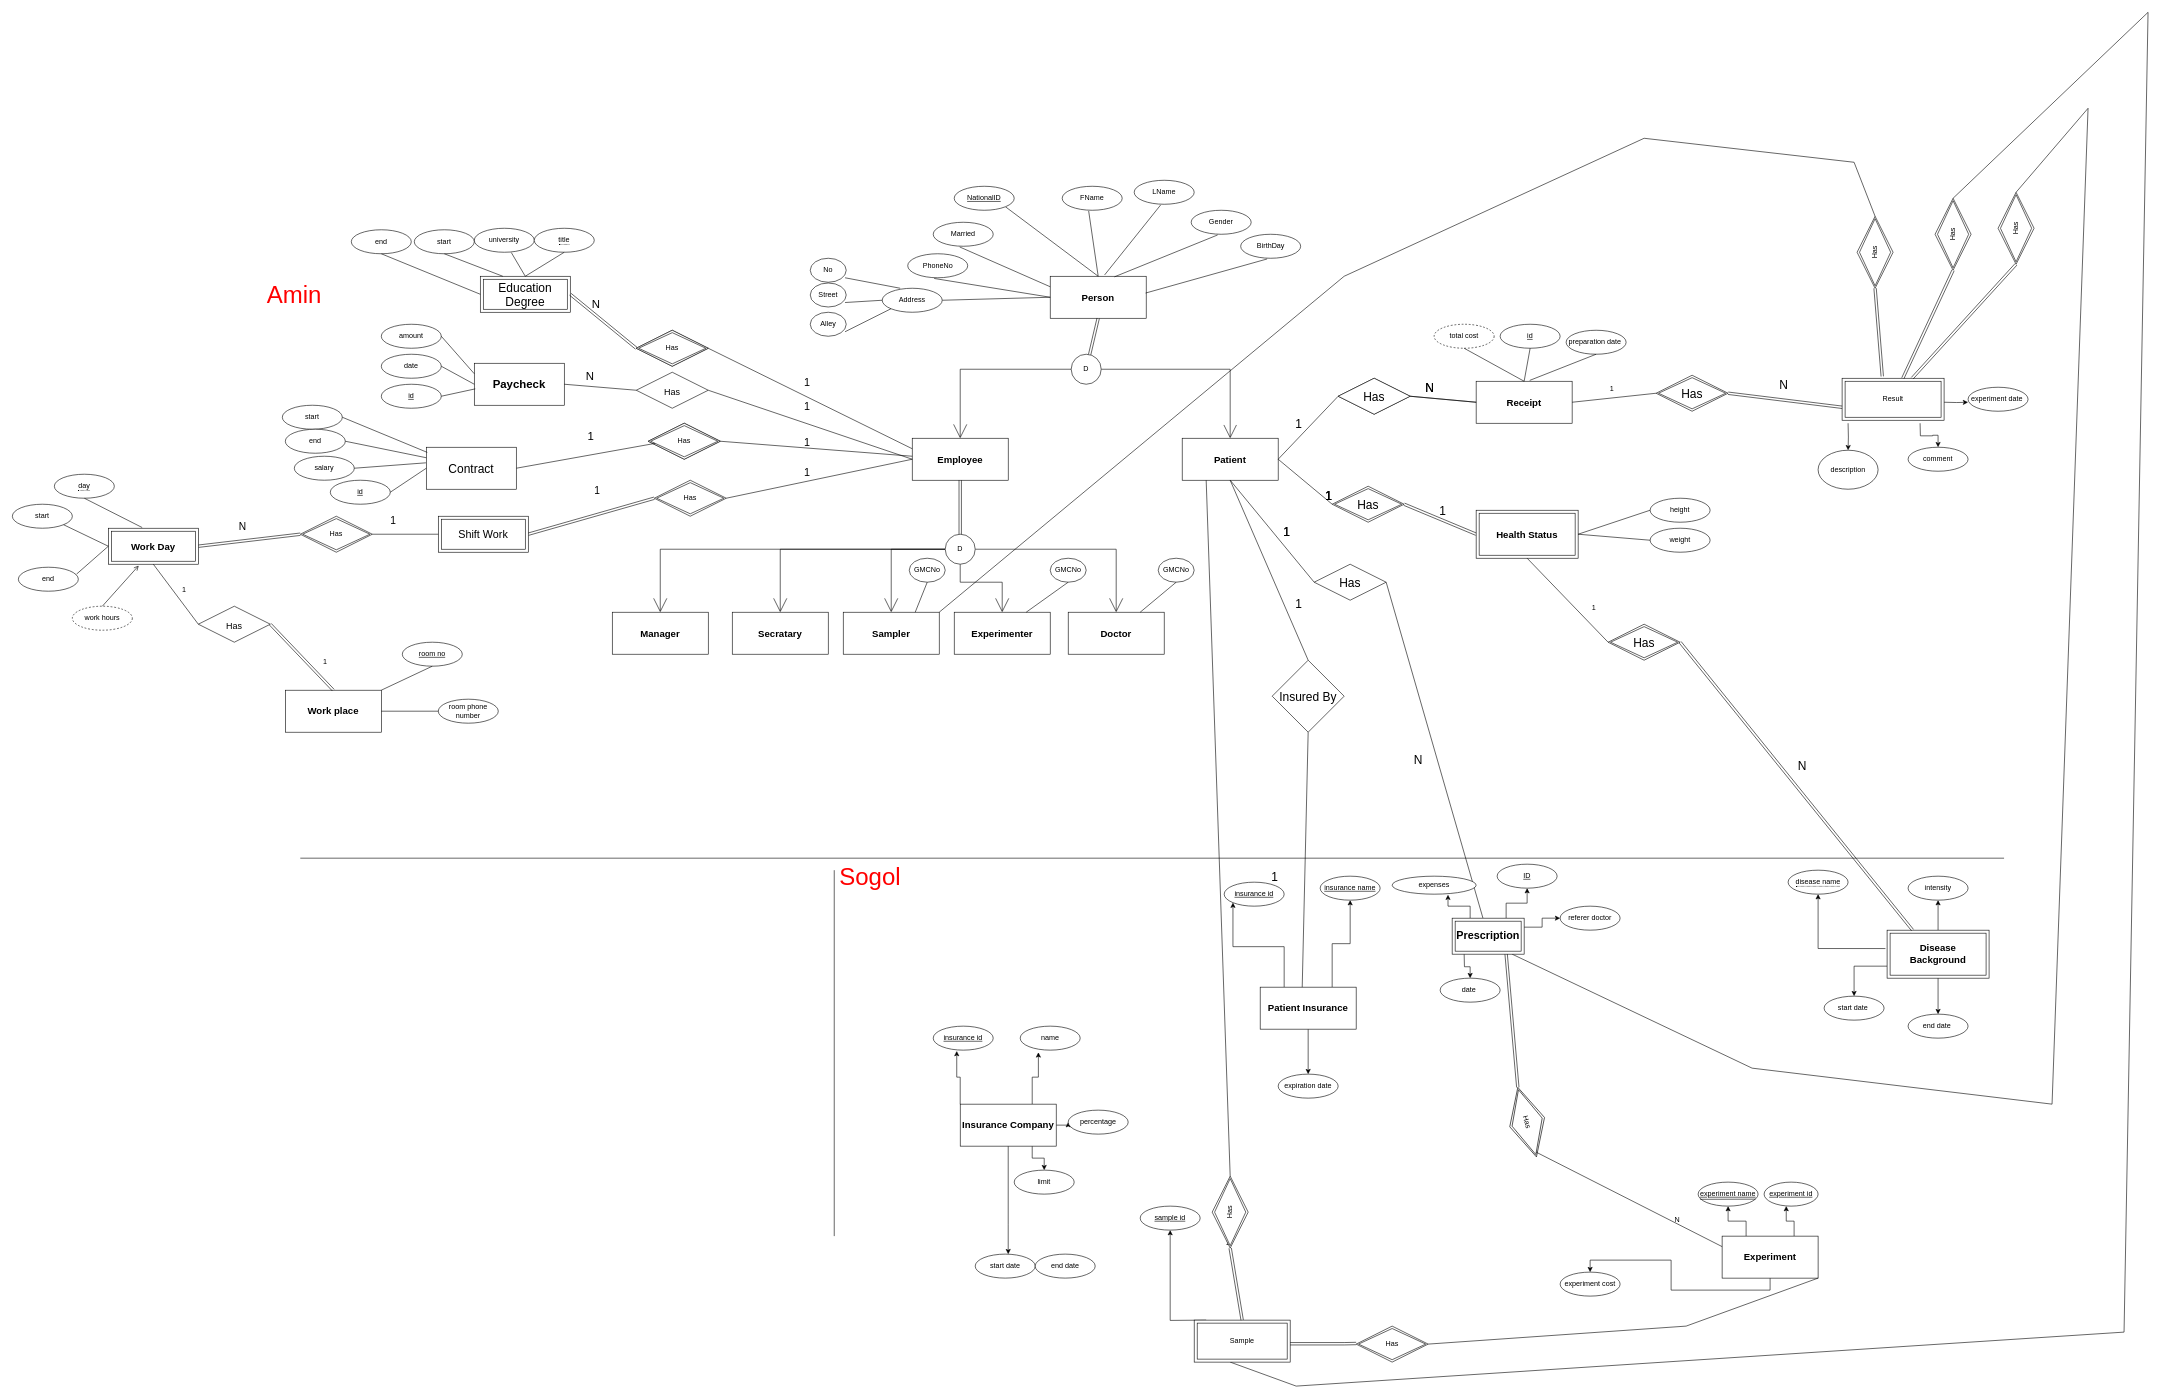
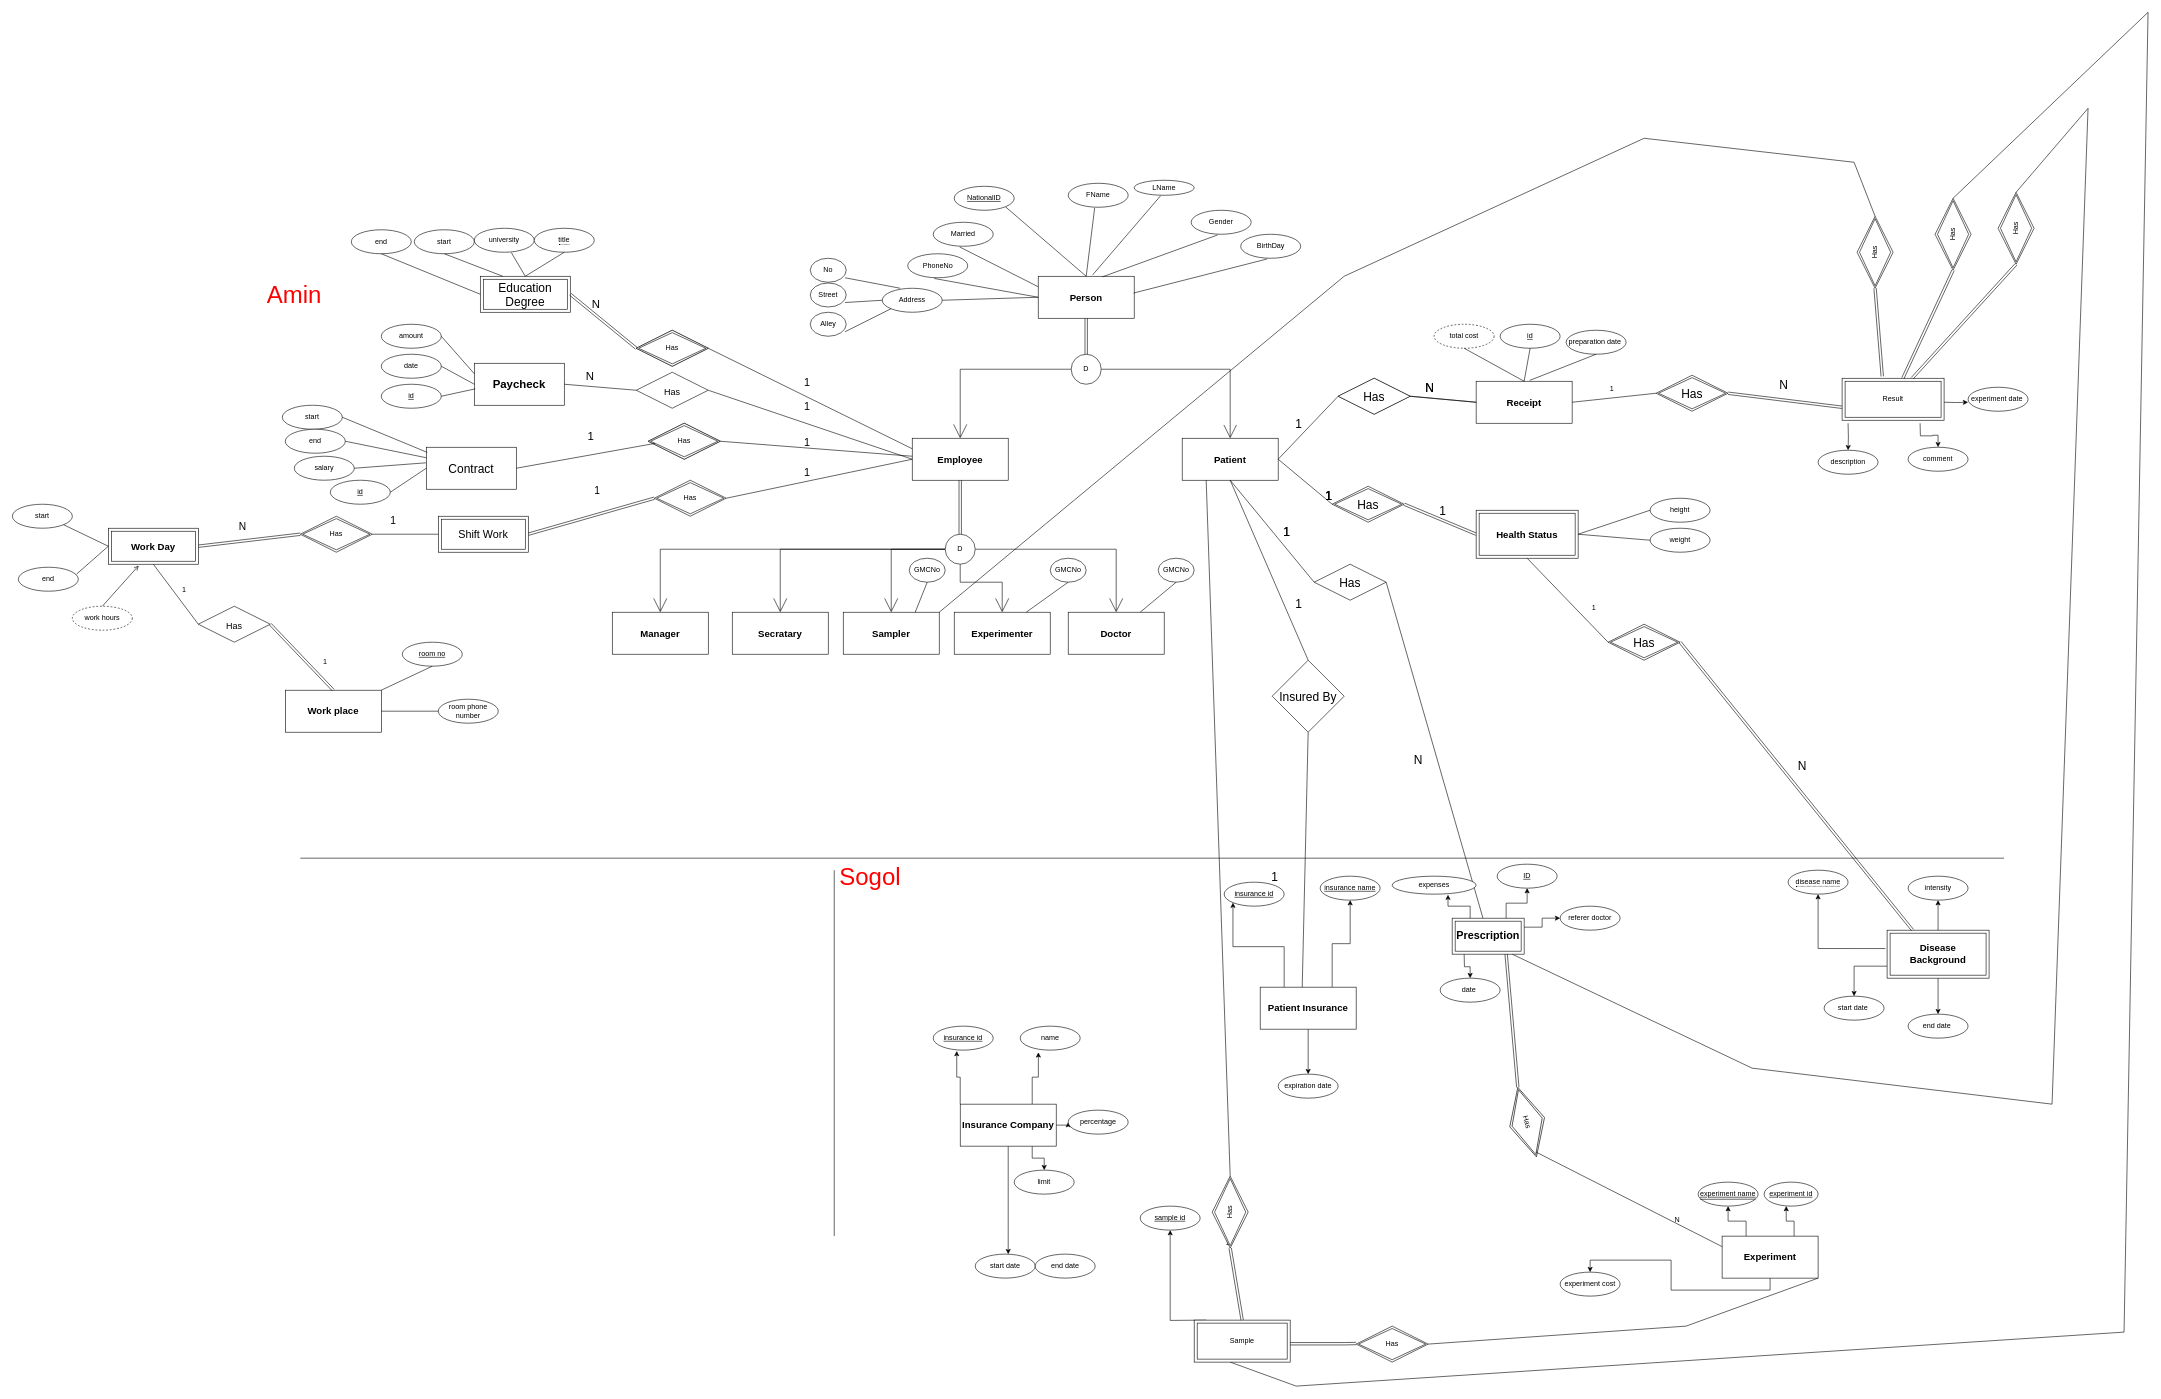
- <mxCell id="46" value="LName" style="ellipse;whiteSpace=wrap;html=1;align=center;" parent="1" vertex="1"><mxGeometry x="1890" y="300" width="100" height="40" as="geometry" /></mxCell>
+ <mxCell id="46" value="LName" style="ellipse;whiteSpace=wrap;html=1;align=center;" parent="1" vertex="1"><mxGeometry x="1890" y="300" width="100" height="25" as="geometry" /></mxCell>
- <mxCell id="42" value="FName" style="ellipse;whiteSpace=wrap;html=1;align=center;" parent="1" vertex="1"><mxGeometry x="1770" y="310" width="100" height="40" as="geometry" /></mxCell>
+ <mxCell id="42" value="FName" style="ellipse;whiteSpace=wrap;html=1;align=center;" parent="1" vertex="1"><mxGeometry x="1780" y="305" width="100" height="40" as="geometry" /></mxCell>
- <mxCell id="2" value="&lt;font style=&quot;font-size: 16px&quot;&gt;&lt;b&gt;Person&lt;/b&gt;&lt;/font&gt;" style="whiteSpace=wrap;html=1;align=center;" parent="1" vertex="1"><mxGeometry x="1750" y="460" width="160" height="70" as="geometry" /></mxCell>
+ <mxCell id="2" value="&lt;font style=&quot;font-size: 16px&quot;&gt;&lt;b&gt;Person&lt;/b&gt;&lt;/font&gt;" style="whiteSpace=wrap;html=1;align=center;" parent="1" vertex="1"><mxGeometry x="1730" y="460" width="160" height="70" as="geometry" /></mxCell>
- <mxCell id="214" value="description" style="ellipse;whiteSpace=wrap;html=1;align=center;" parent="1" vertex="1"><mxGeometry x="3030" y="750" width="100" height="65" as="geometry" /></mxCell>
+ <mxCell id="214" value="description" style="ellipse;whiteSpace=wrap;html=1;align=center;" parent="1" vertex="1"><mxGeometry x="3030" y="750" width="100" height="40" as="geometry" /></mxCell>
- <mxCell id="139" value="&lt;span style=&quot;border-bottom: 1px dotted&quot;&gt;day&lt;/span&gt;" style="ellipse;whiteSpace=wrap;html=1;align=center;fontSize=12;strokeWidth=1;" parent="1" vertex="1"><mxGeometry x="90" y="790" width="100" height="40" as="geometry" /></mxCell>
- <mxCell id="142" value="" style="endArrow=none;html=1;rounded=0;fontSize=12;exitX=0.376;exitY=-0.019;exitDx=0;exitDy=0;exitPerimeter=0;entryX=0.5;entryY=1;entryDx=0;entryDy=0;" parent="1" source="136" target="139" edge="1"><mxGeometry relative="1" as="geometry"><mxPoint x="500" y="980" as="sourcePoint" /><mxPoint x="660" y="980" as="targetPoint" /></mxGeometry></mxCell>
